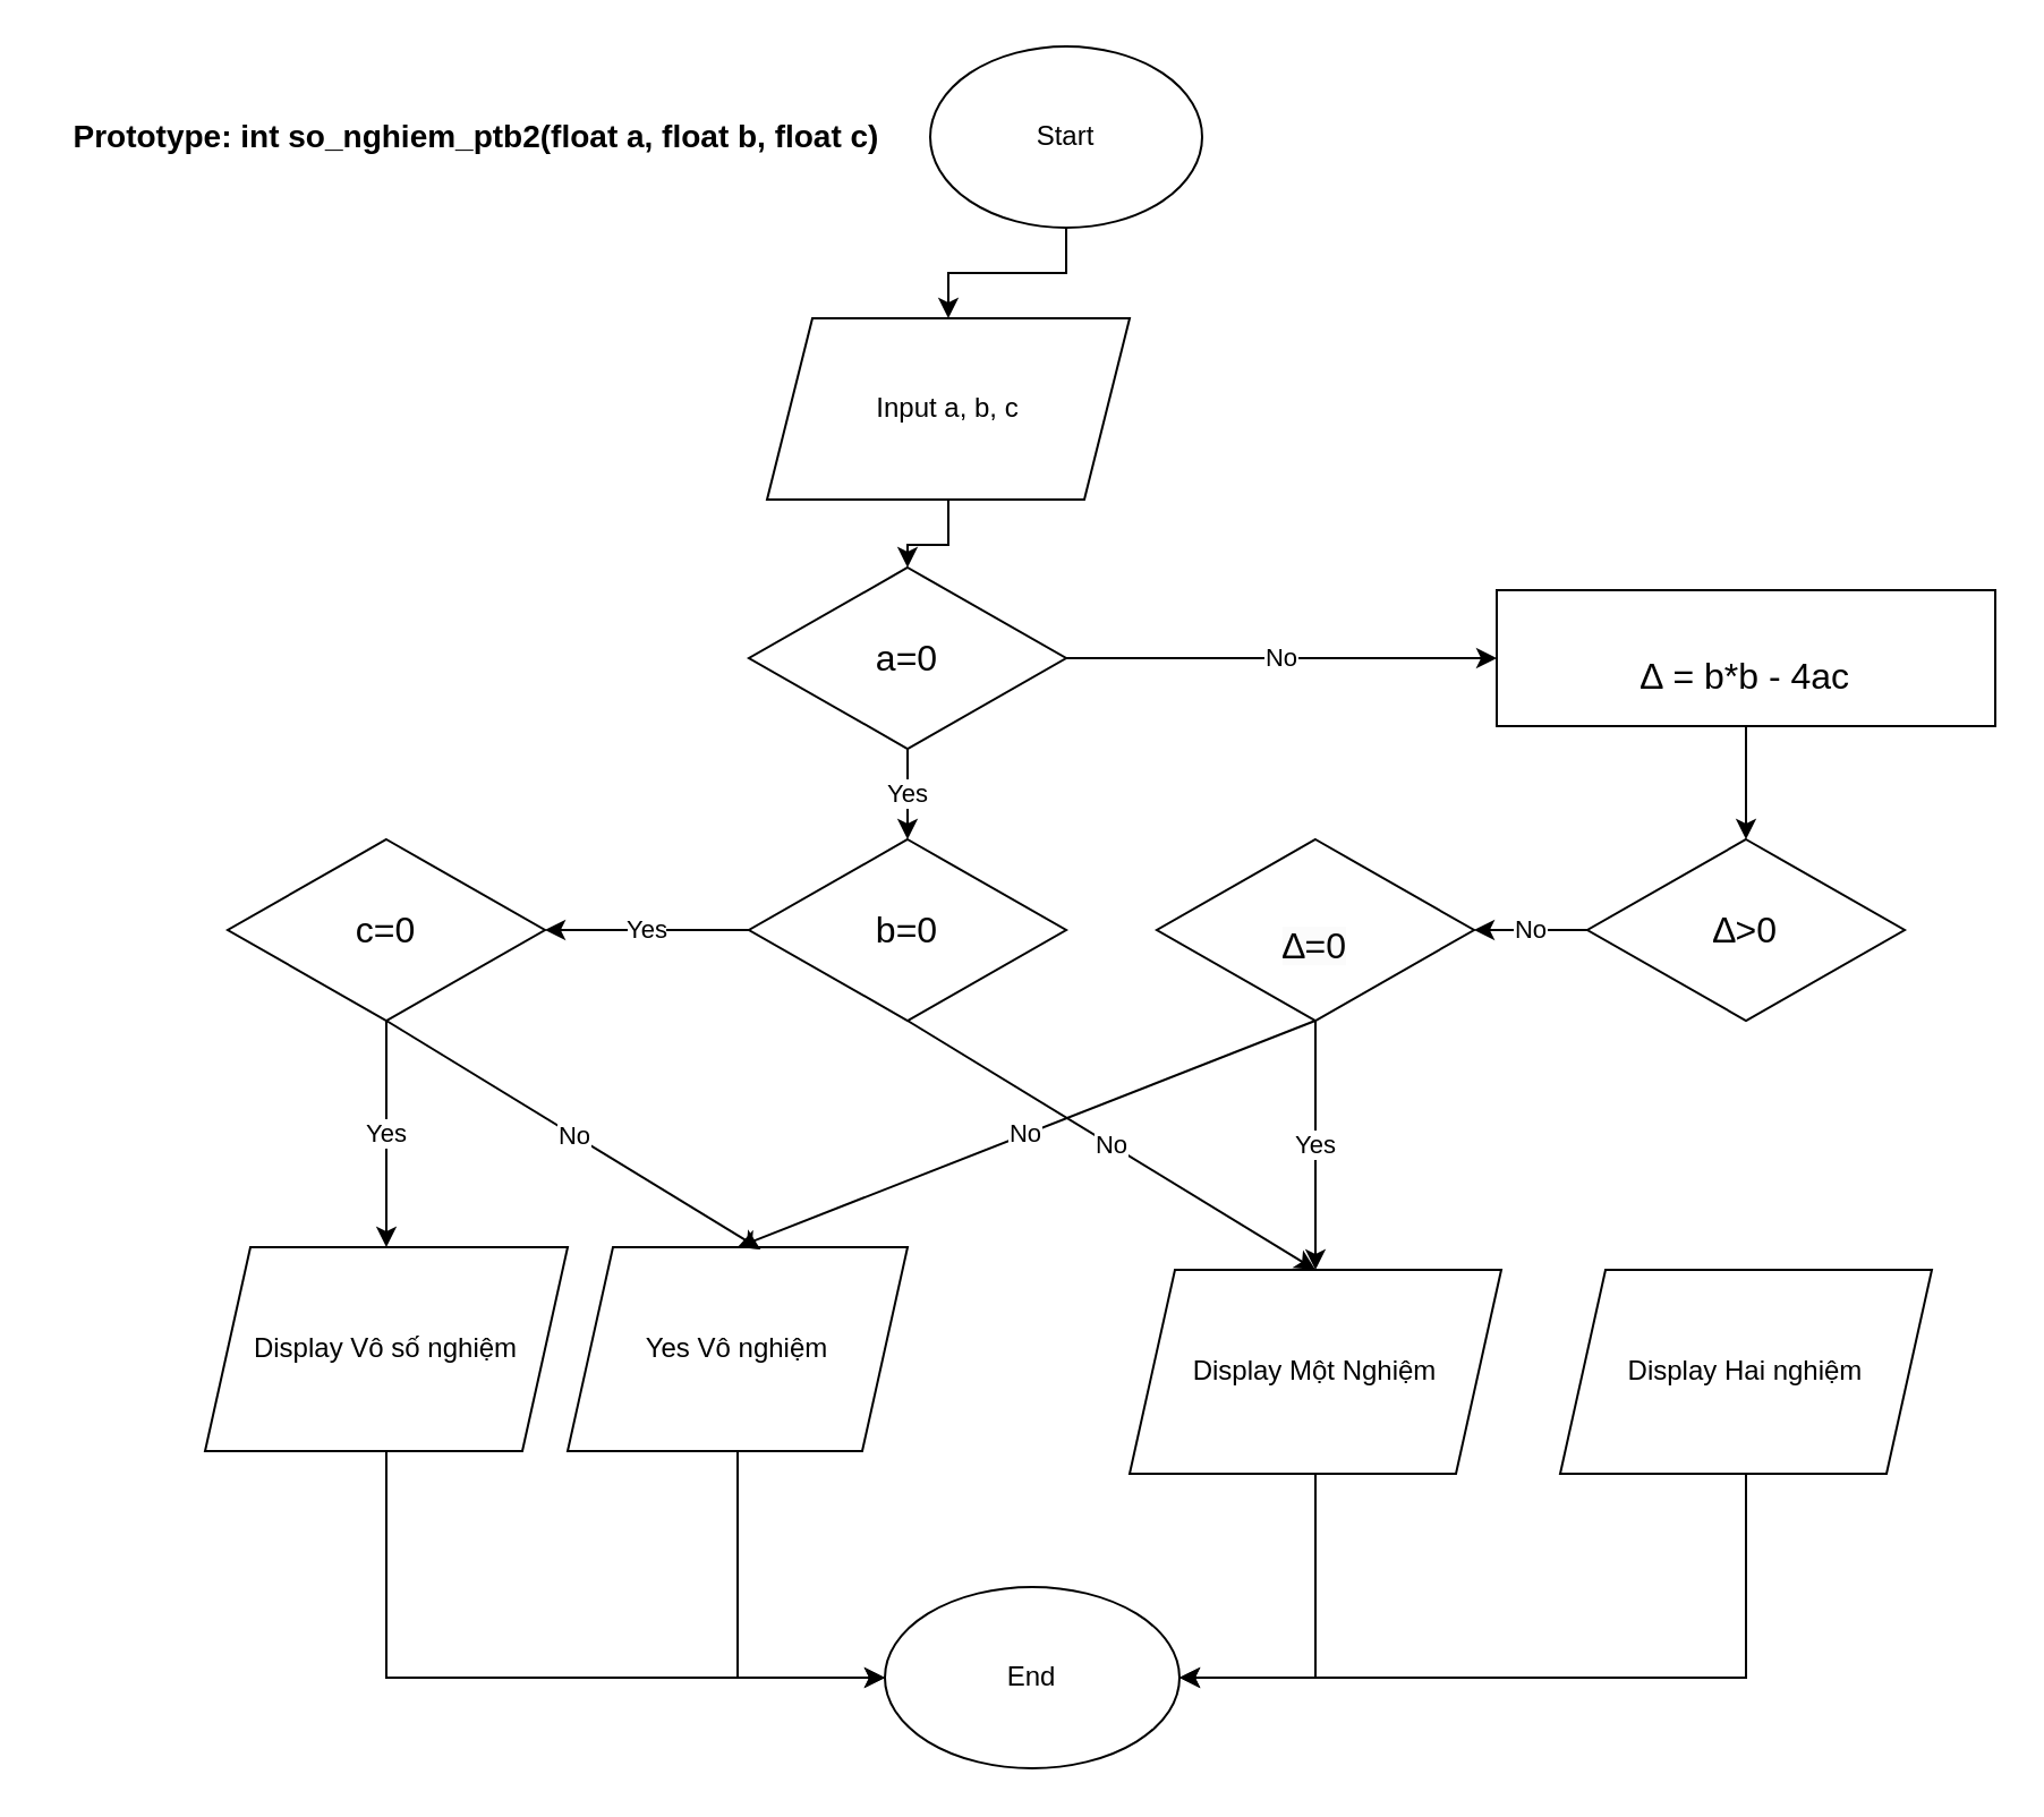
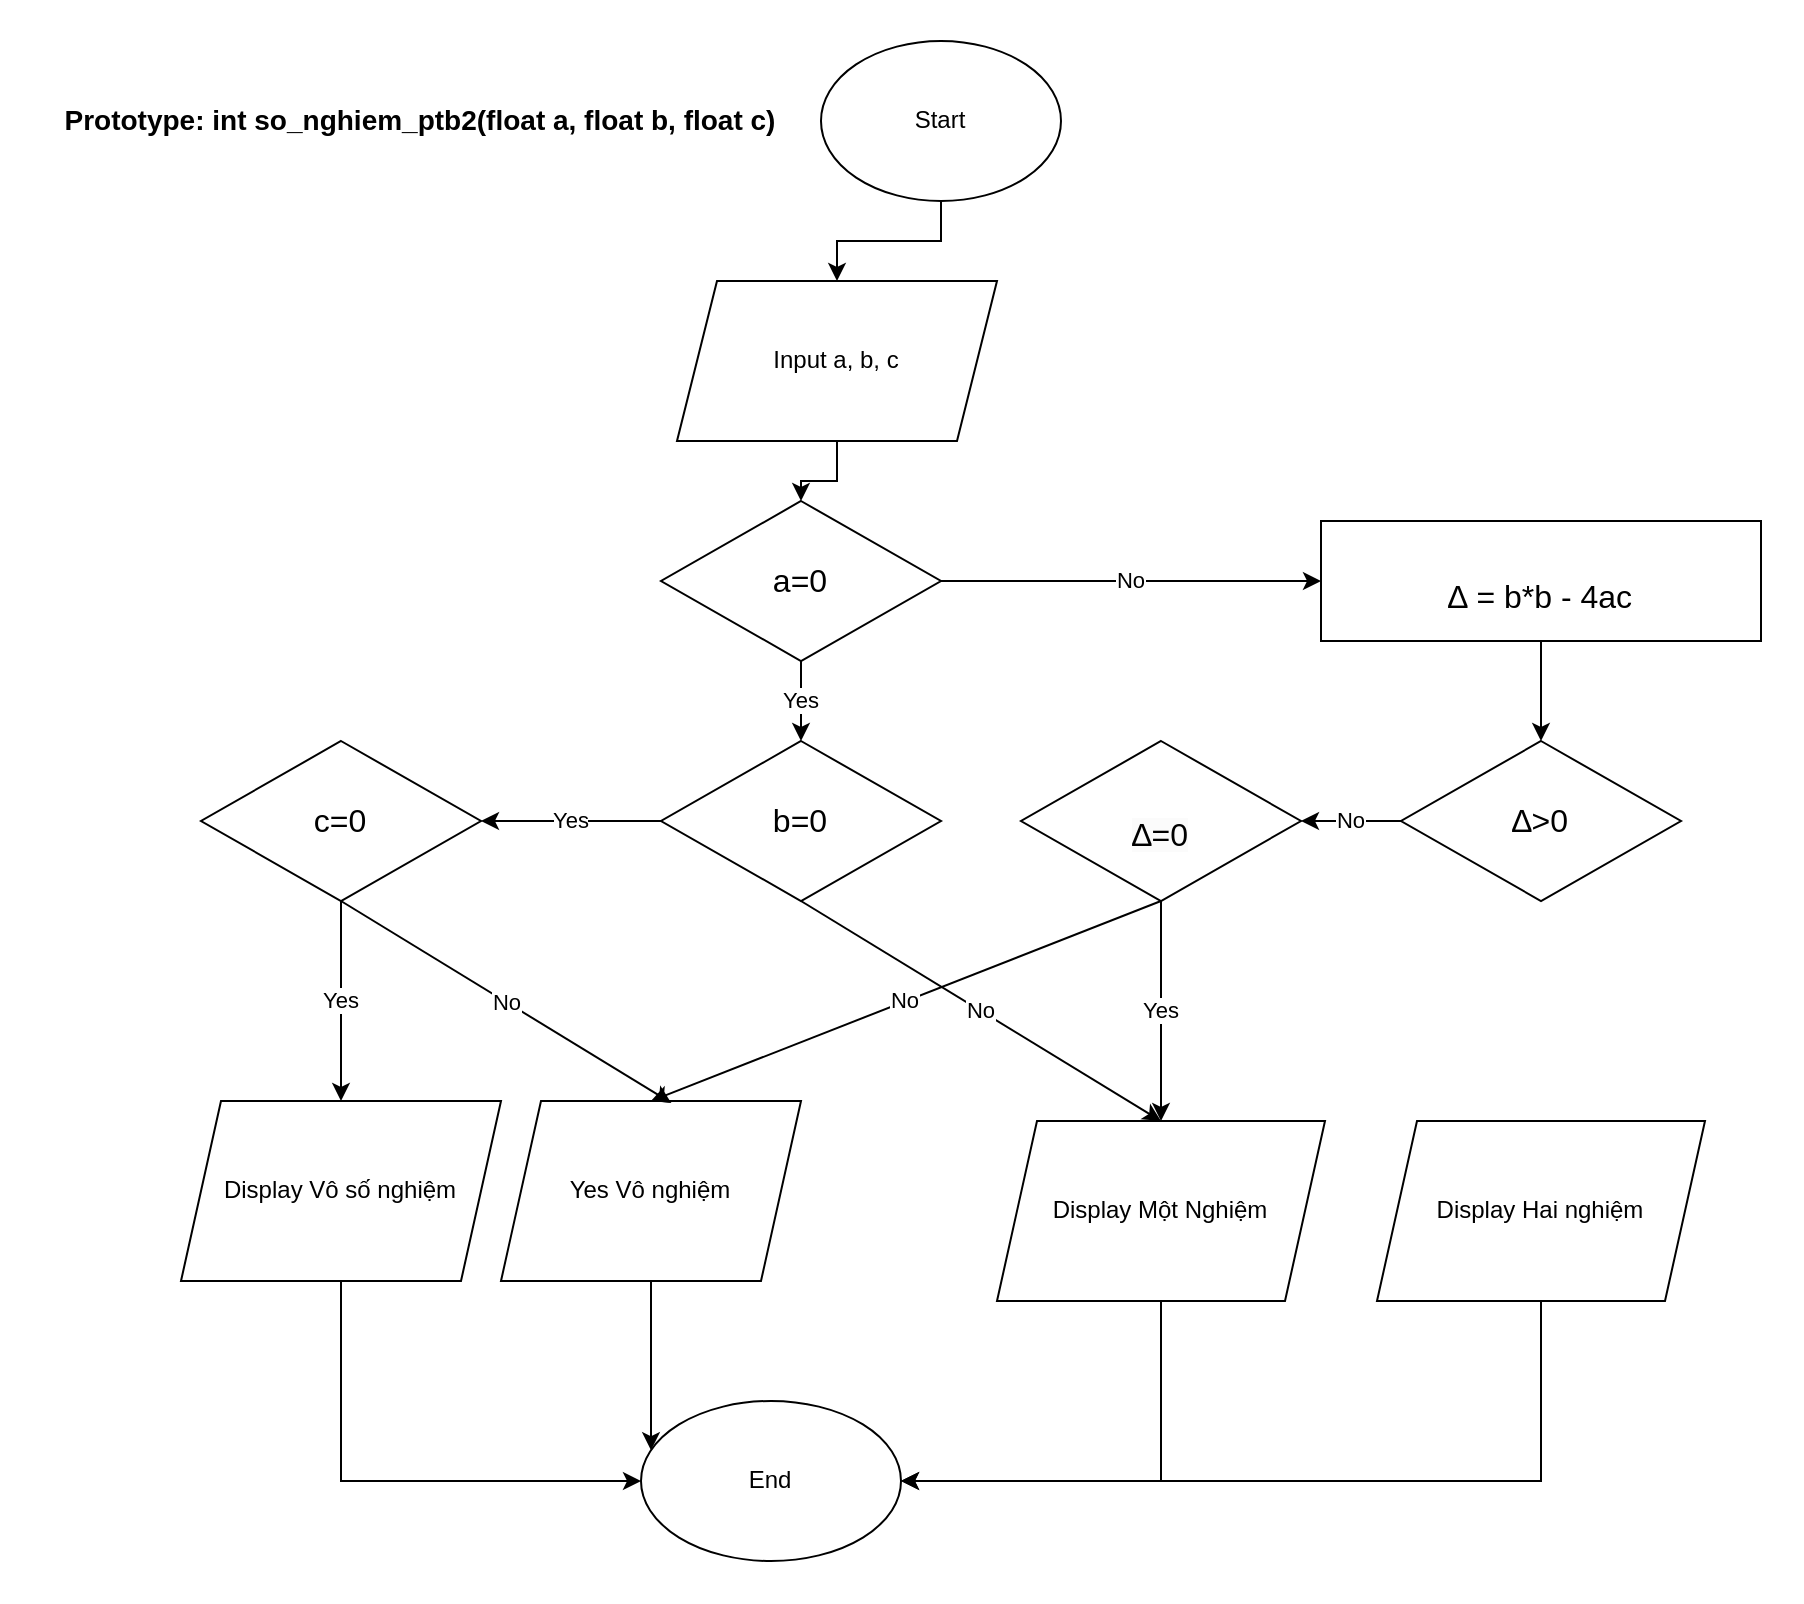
- <mxCell id="30" value="End" style="ellipse;whiteSpace=wrap;html=1;" vertex="1" parent="1"><mxGeometry x="390" y="700" width="130" height="80" as="geometry" /></mxCell>
+ <mxCell id="30" value="End" style="ellipse;whiteSpace=wrap;html=1;" vertex="1" parent="1"><mxGeometry x="320" y="700" width="130" height="80" as="geometry" /></mxCell>
